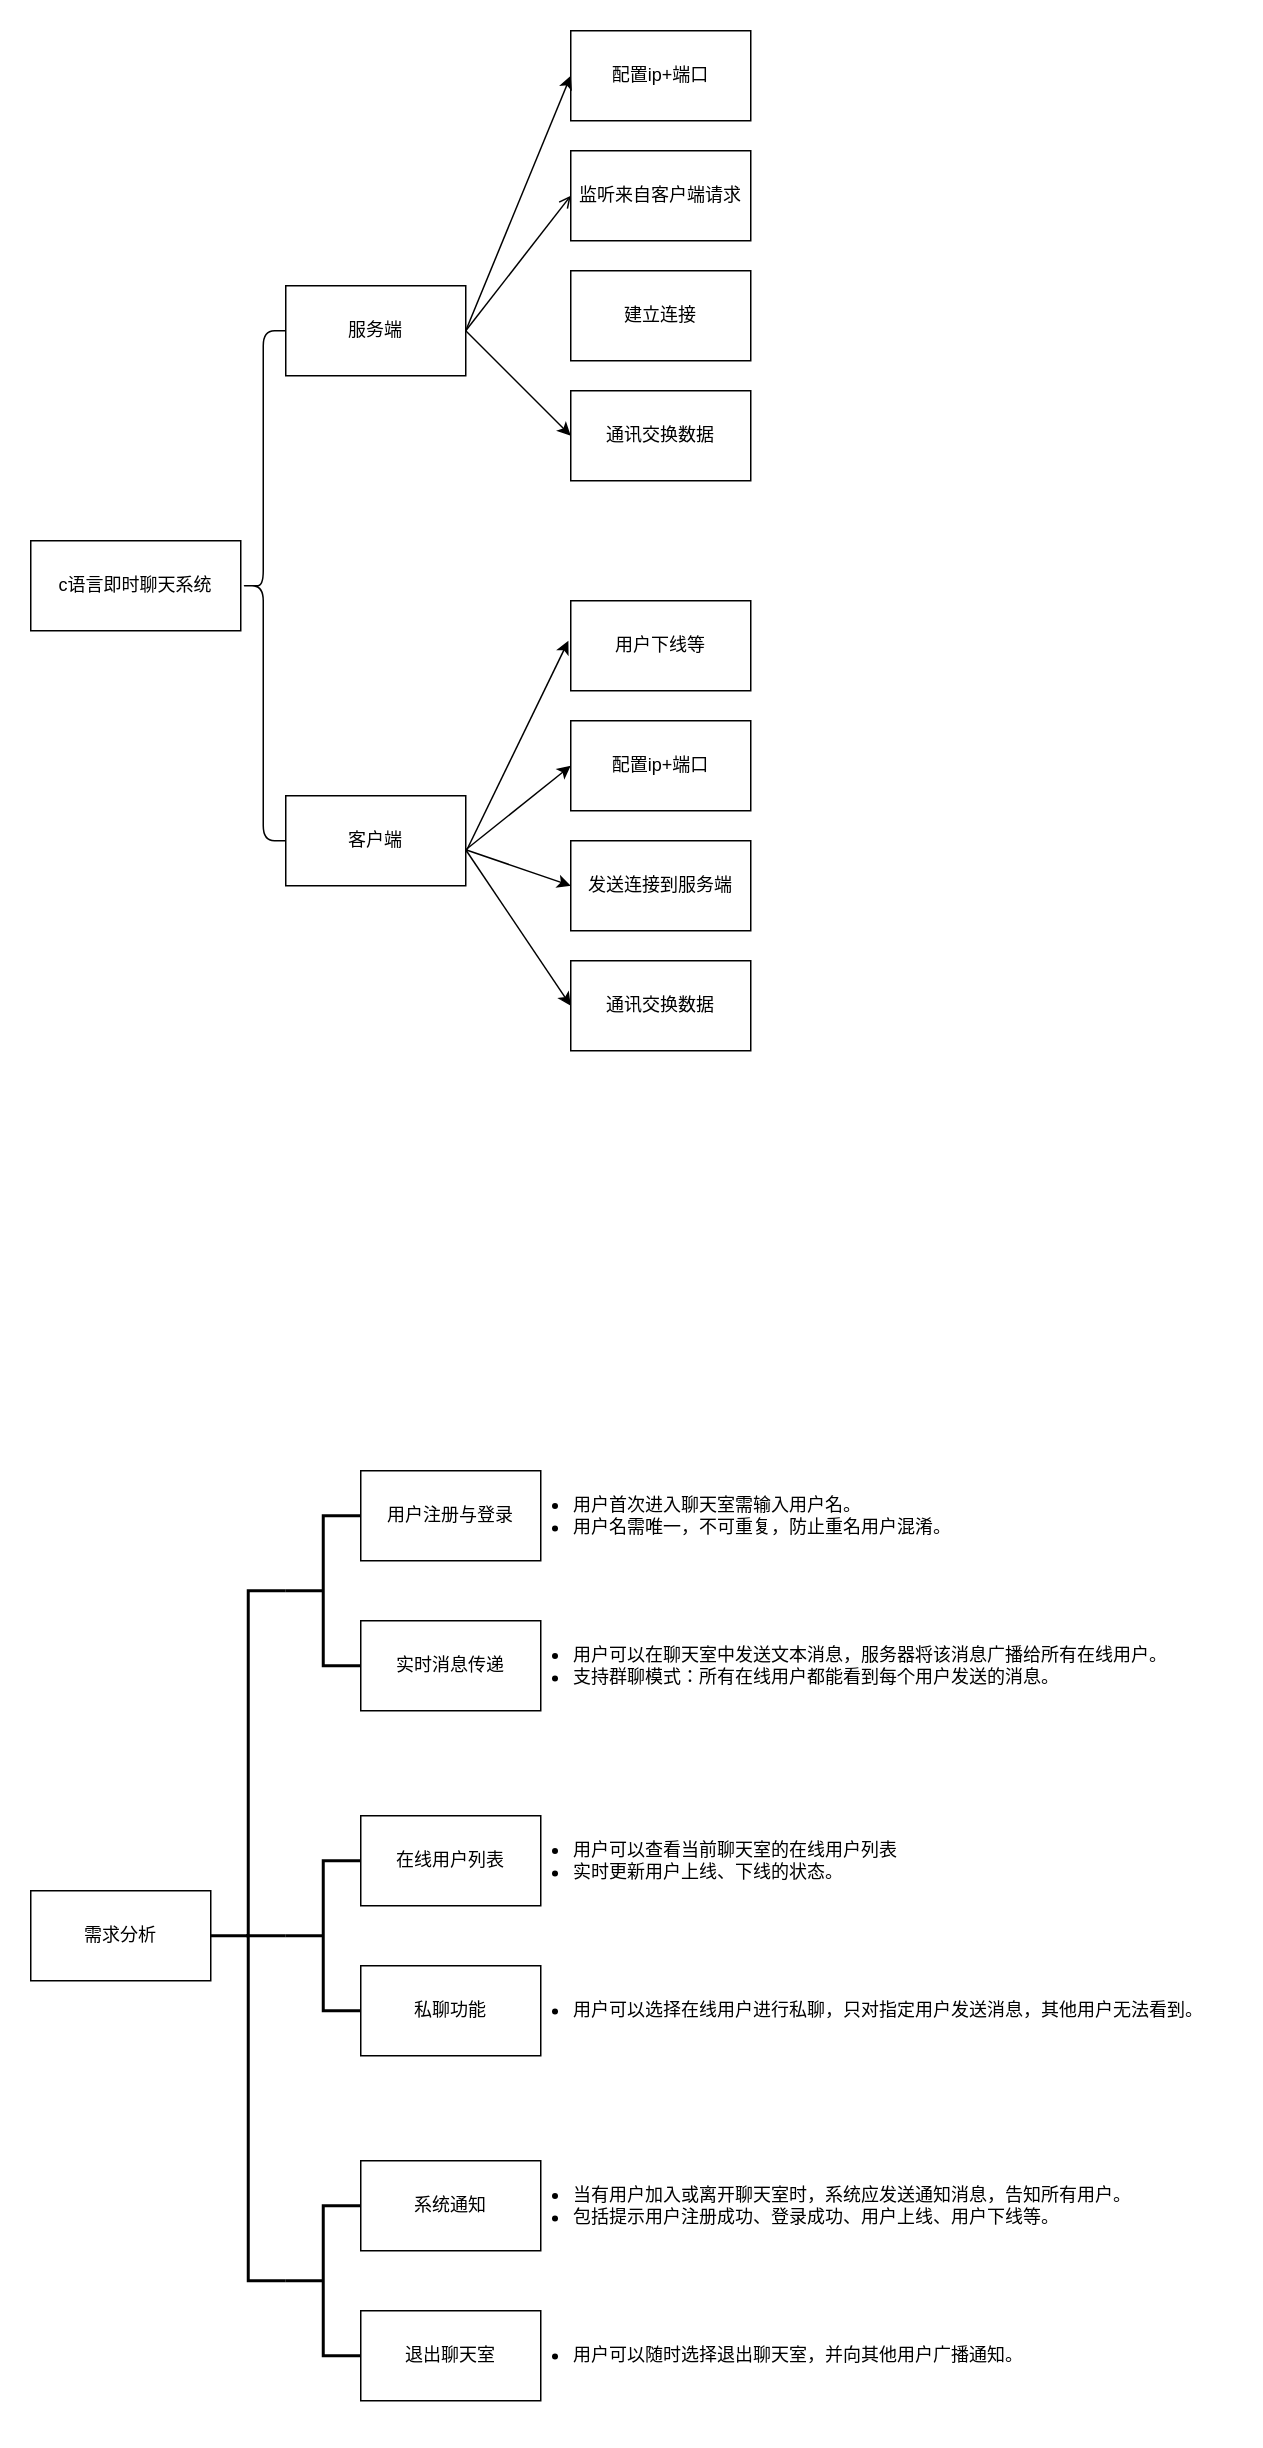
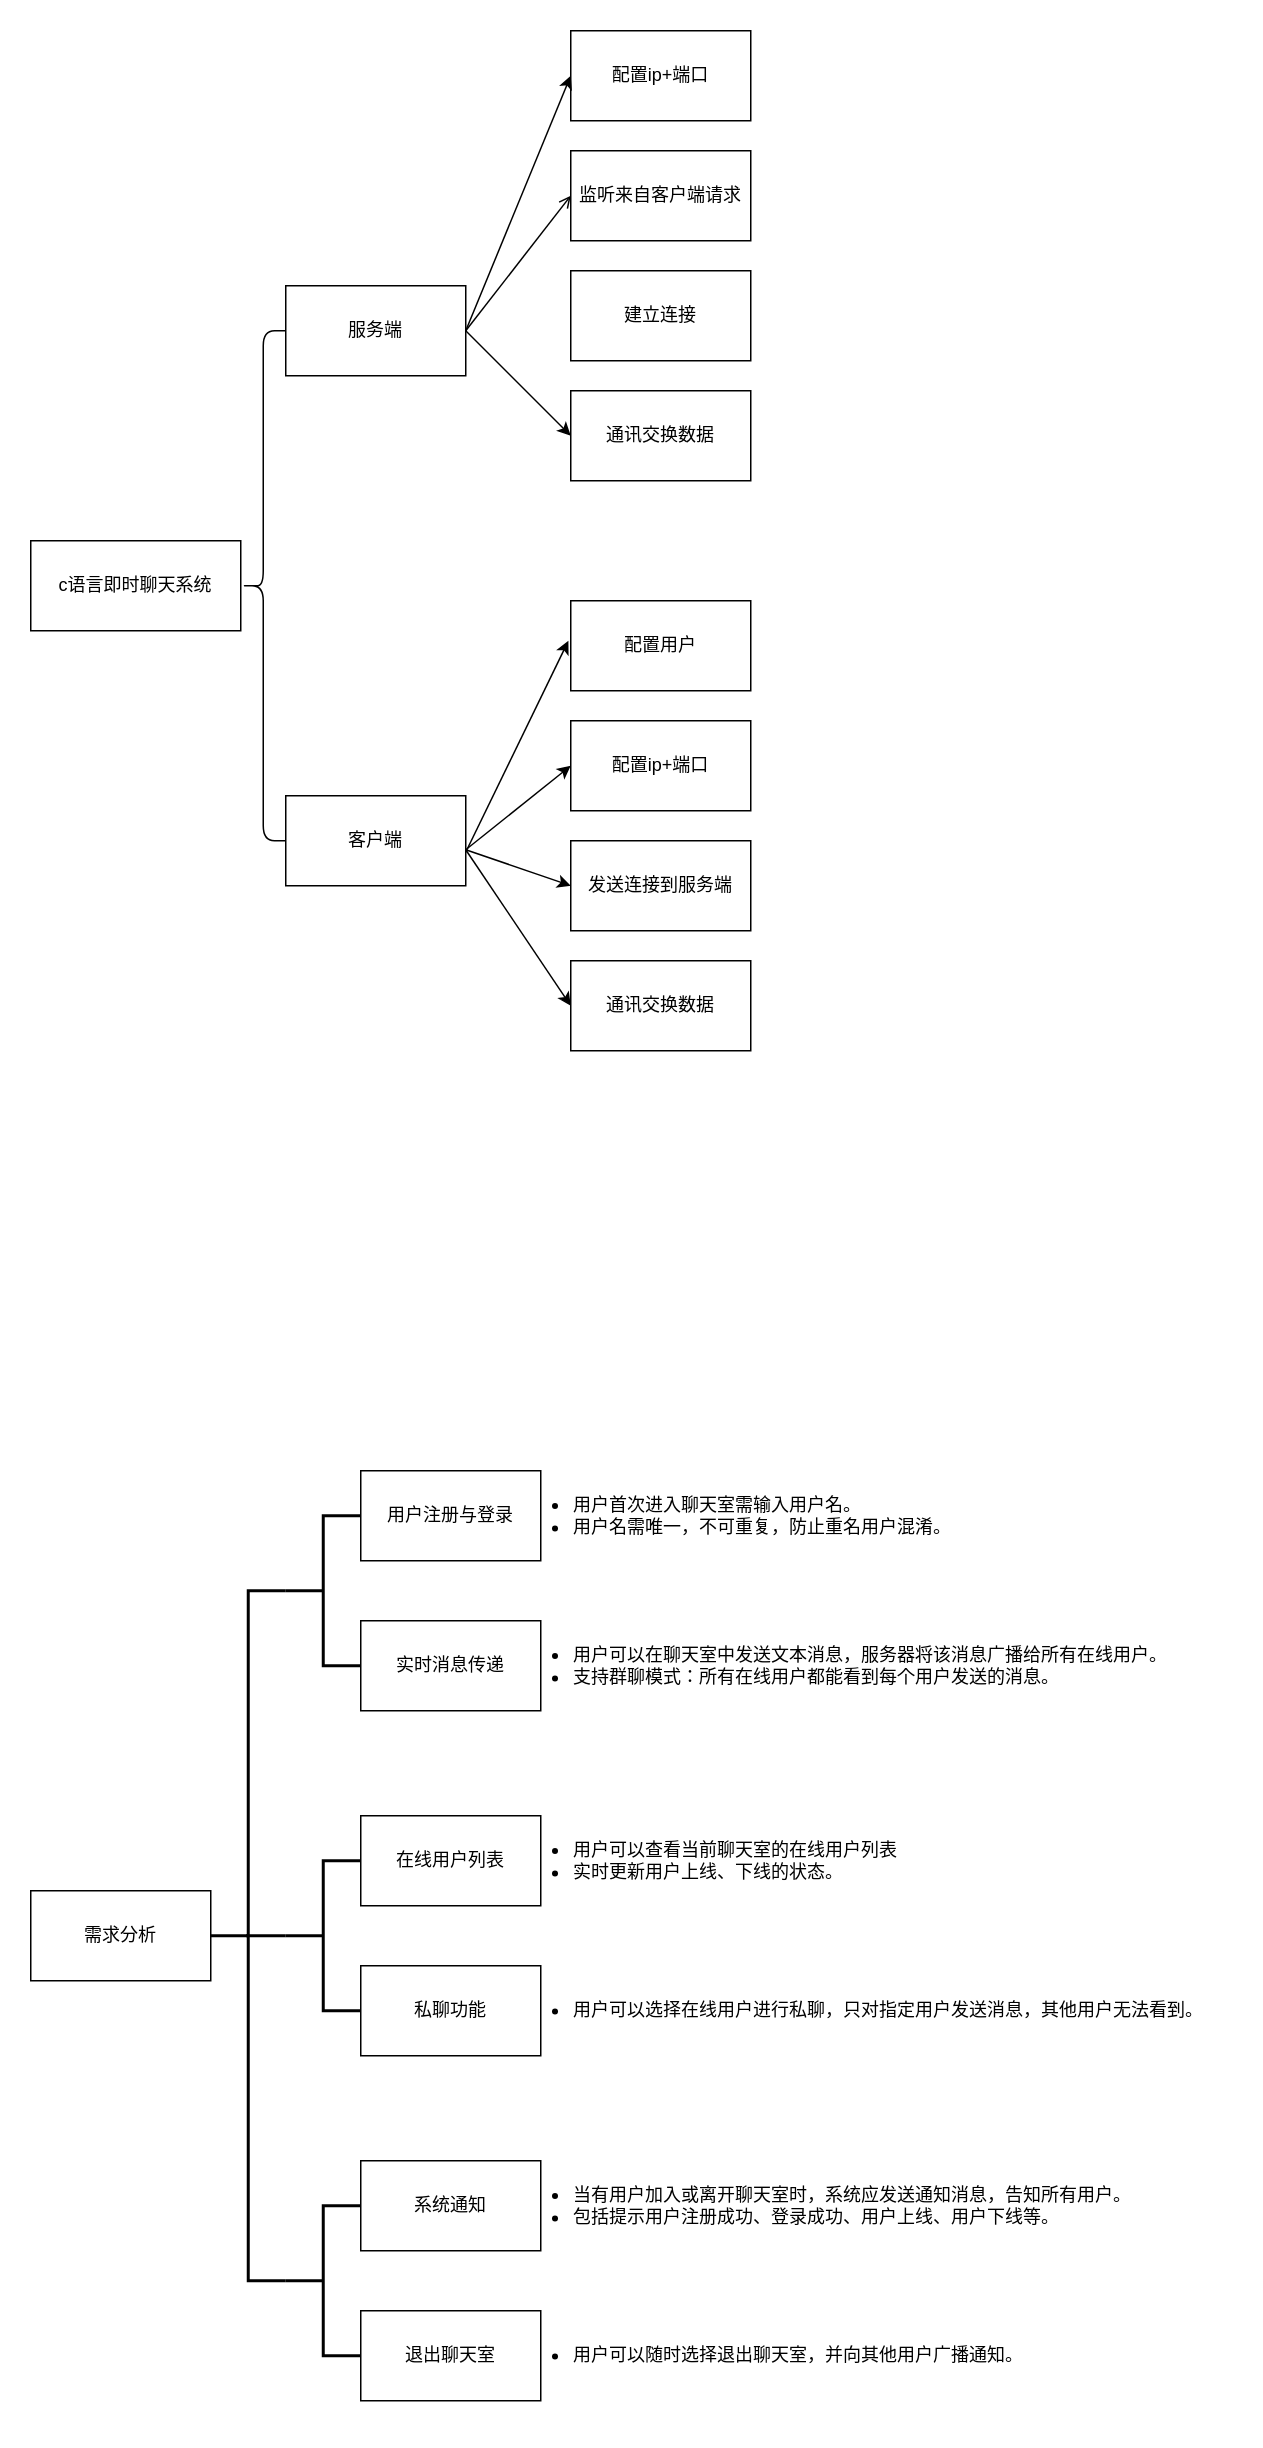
- <mxCell id="20" value="用户下线等" style="rounded=0;whiteSpace=wrap;html=1;" parent="1" vertex="1"><mxGeometry x="380" y="400" width="120" height="60" as="geometry" /></mxCell>
+ <mxCell id="20" value="配置用户" style="rounded=0;whiteSpace=wrap;html=1;" parent="1" vertex="1"><mxGeometry x="380" y="400" width="120" height="60" as="geometry" /></mxCell>
